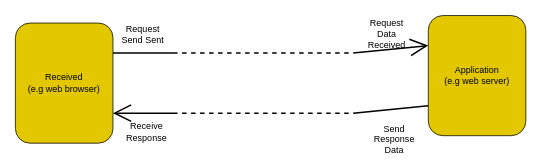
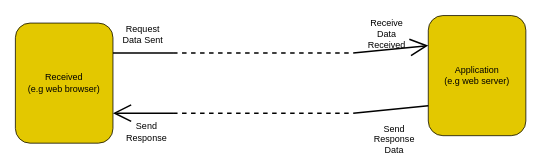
- <mxCell id="5" value="Request Send Sent" style="text;html=1;strokeColor=none;fillColor=none;align=center;verticalAlign=middle;whiteSpace=wrap;rounded=0;" vertex="1" parent="1"><mxGeometry x="160" y="30" width="60" height="30" as="geometry" /></mxCell>
+ <mxCell id="5" value="Request Data Sent" style="text;html=1;strokeColor=none;fillColor=none;align=center;verticalAlign=middle;whiteSpace=wrap;rounded=0;" vertex="1" parent="1"><mxGeometry x="160" y="30" width="60" height="30" as="geometry" /></mxCell>
- <mxCell id="8" value="Request Data Received" style="text;html=1;strokeColor=none;fillColor=none;align=center;verticalAlign=middle;whiteSpace=wrap;rounded=0;" vertex="1" parent="1"><mxGeometry x="480" y="30" width="70" height="30" as="geometry" /></mxCell>
+ <mxCell id="8" value="Receive Data Received" style="text;html=1;strokeColor=none;fillColor=none;align=center;verticalAlign=middle;whiteSpace=wrap;rounded=0;" vertex="1" parent="1"><mxGeometry x="480" y="30" width="70" height="30" as="geometry" /></mxCell>
- <mxCell id="13" value="Receive Response" style="text;html=1;strokeColor=none;fillColor=none;align=center;verticalAlign=middle;whiteSpace=wrap;rounded=0;" vertex="1" parent="1"><mxGeometry x="160" y="160" width="70" height="30" as="geometry" /></mxCell>
+ <mxCell id="13" value="Send Response" style="text;html=1;strokeColor=none;fillColor=none;align=center;verticalAlign=middle;whiteSpace=wrap;rounded=0;" vertex="1" parent="1"><mxGeometry x="160" y="160" width="70" height="30" as="geometry" /></mxCell>
